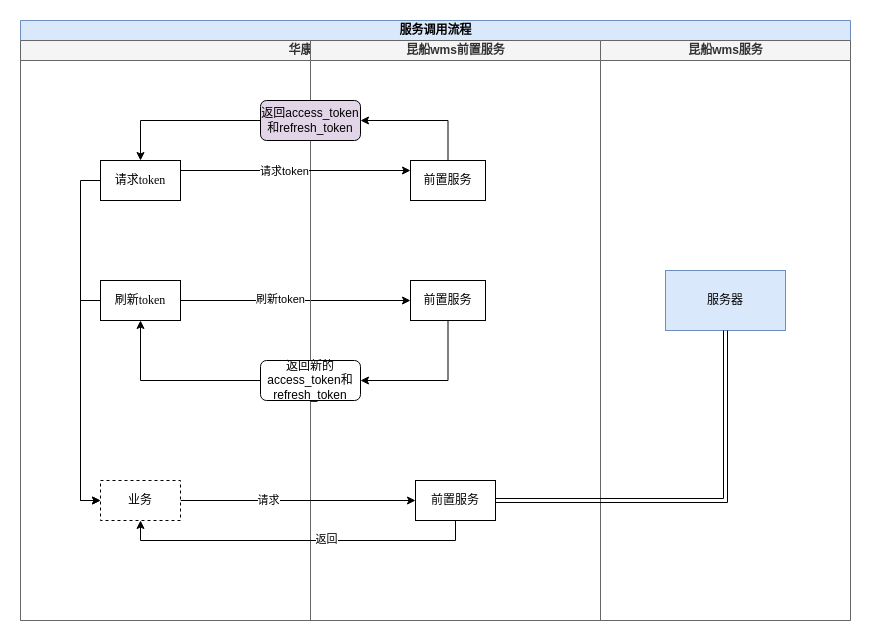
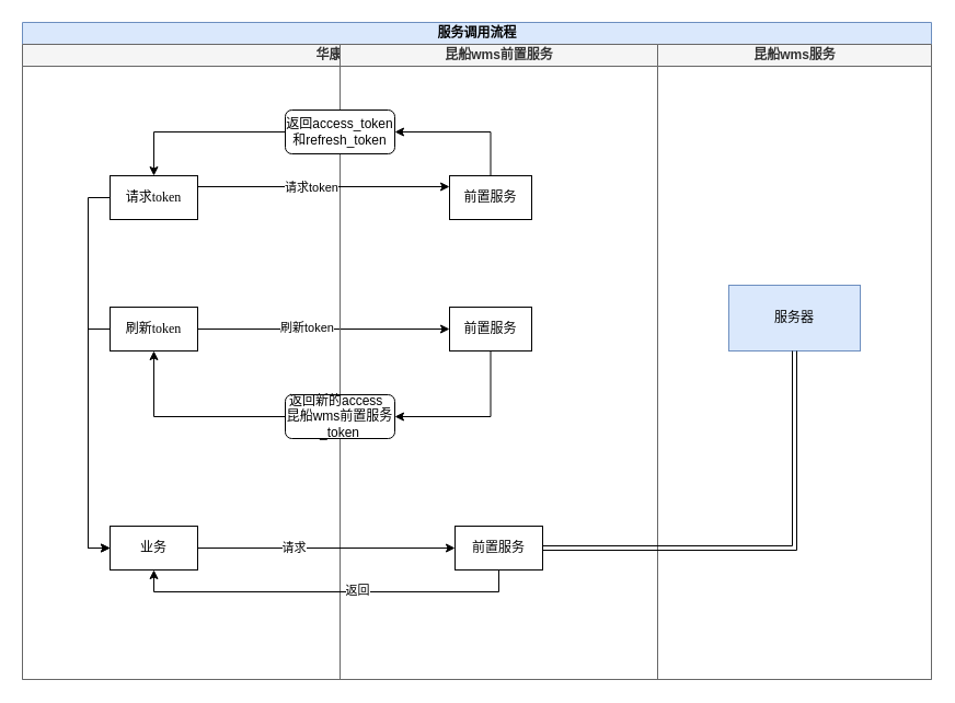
- <mxCell id="11" value="返回access_token和refresh_token" style="rounded=1;whiteSpace=wrap;html=1;fillColor=#e1d5e7;" vertex="1" parent="9"><mxGeometry x="-50" y="60" width="100" height="40" as="geometry" /></mxCell>
+ <mxCell id="11" value="返回access_token和refresh_token" style="rounded=1;whiteSpace=wrap;html=1;" vertex="1" parent="9"><mxGeometry x="-50" y="60" width="100" height="40" as="geometry" /></mxCell>
- <mxCell id="28" value="服务器" style="rounded=0;whiteSpace=wrap;html=1;fillColor=#dae8fc;strokeColor=#6c8ebf;" vertex="1" parent="27"><mxGeometry x="65" y="230" width="120" height="60" as="geometry" /></mxCell>
+ <mxCell id="28" value="服务器" style="rounded=0;whiteSpace=wrap;html=1;fillColor=#dae8fc;strokeColor=#6c8ebf;" vertex="1" parent="27"><mxGeometry x="65" y="220" width="120" height="60" as="geometry" /></mxCell>
- <mxCell id="15" value="返回新的access_token和refresh_token" style="rounded=1;whiteSpace=wrap;html=1;" vertex="1" parent="9"><mxGeometry x="-50" y="320" width="100" height="40" as="geometry" /></mxCell>
+ <mxCell id="15" value="返回新的access_昆船wms前置服务_token" style="rounded=1;whiteSpace=wrap;html=1;" vertex="1" parent="9"><mxGeometry x="-50" y="320" width="100" height="40" as="geometry" /></mxCell>
- <mxCell id="24" value="业务" style="rounded=0;whiteSpace=wrap;html=1;shadow=0;comic=0;labelBackgroundColor=none;strokeWidth=1;fontFamily=Verdana;fontSize=12;align=center;arcSize=50;dashed=1;" vertex="1" parent="3"><mxGeometry x="80" y="440" width="80" height="40" as="geometry" /></mxCell>
+ <mxCell id="24" value="业务" style="rounded=0;whiteSpace=wrap;html=1;shadow=0;comic=0;labelBackgroundColor=none;strokeWidth=1;fontFamily=Verdana;fontSize=12;align=center;arcSize=50;" vertex="1" parent="3"><mxGeometry x="80" y="440" width="80" height="40" as="geometry" /></mxCell>
